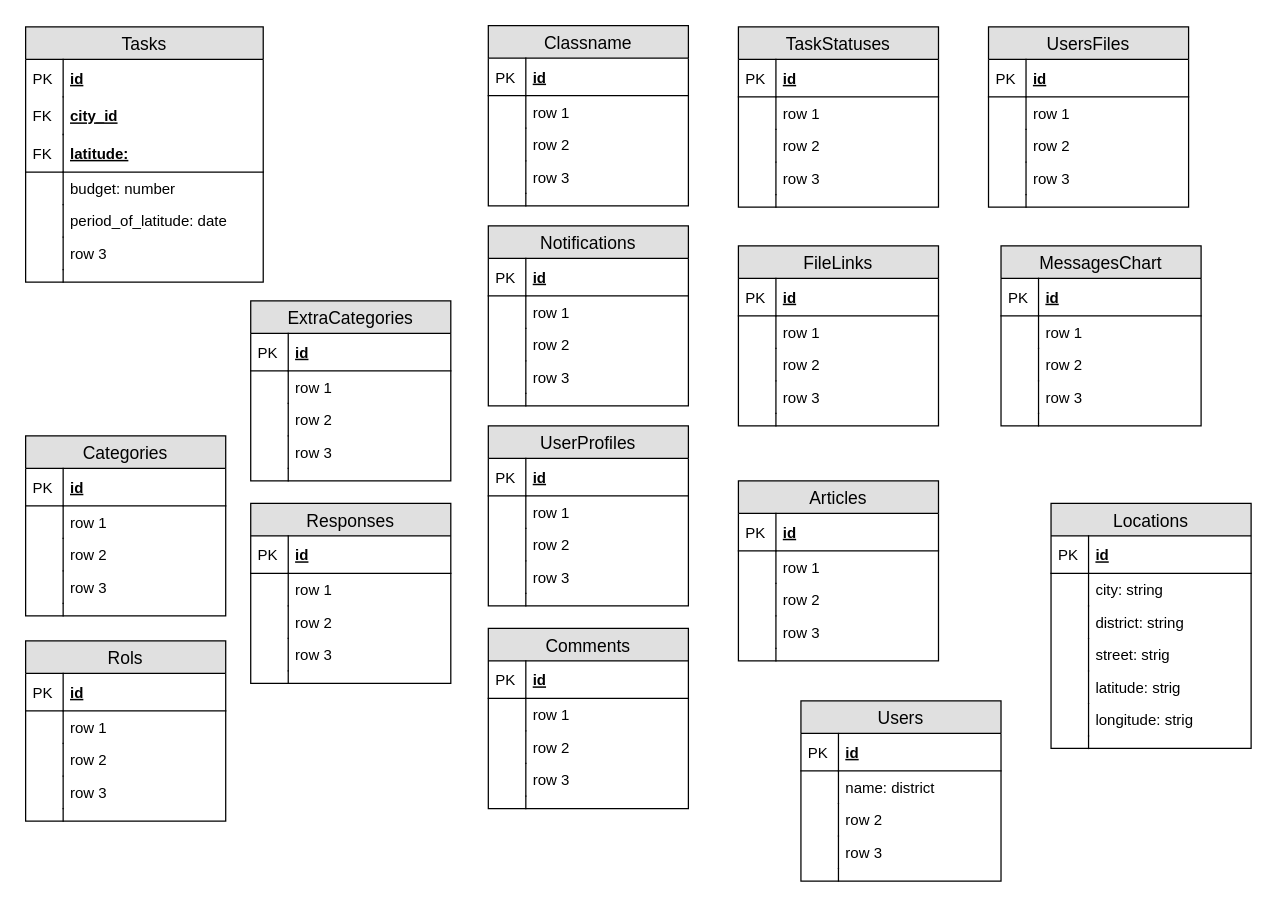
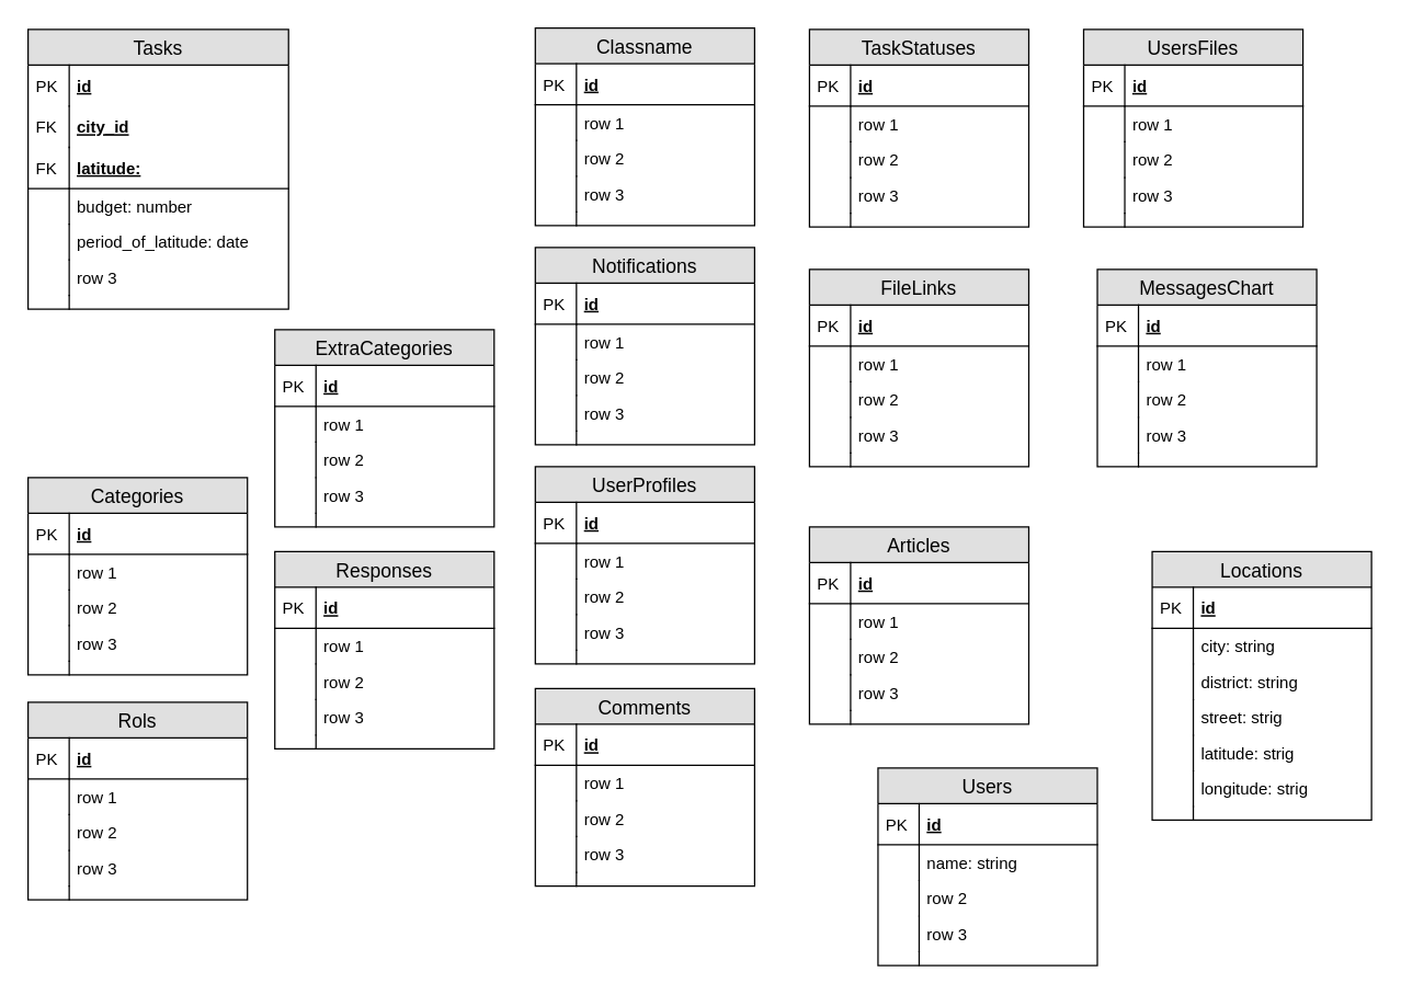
- <mxCell id="5" value="name: district" style="shape=partialRectangle;top=0;left=0;right=0;bottom=0;align=left;verticalAlign=top;fillColor=none;spacingLeft=34;spacingRight=4;overflow=hidden;rotatable=0;points=[[0,0.5],[1,0.5]];portConstraint=eastwest;dropTarget=0;fontSize=12;" vertex="1" parent="2"><mxGeometry y="56" width="160" height="26" as="geometry" /></mxCell>
+ <mxCell id="5" value="name: string" style="shape=partialRectangle;top=0;left=0;right=0;bottom=0;align=left;verticalAlign=top;fillColor=none;spacingLeft=34;spacingRight=4;overflow=hidden;rotatable=0;points=[[0,0.5],[1,0.5]];portConstraint=eastwest;dropTarget=0;fontSize=12;" vertex="1" parent="2"><mxGeometry y="56" width="160" height="26" as="geometry" /></mxCell>
